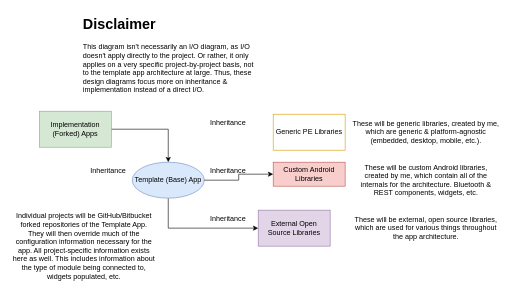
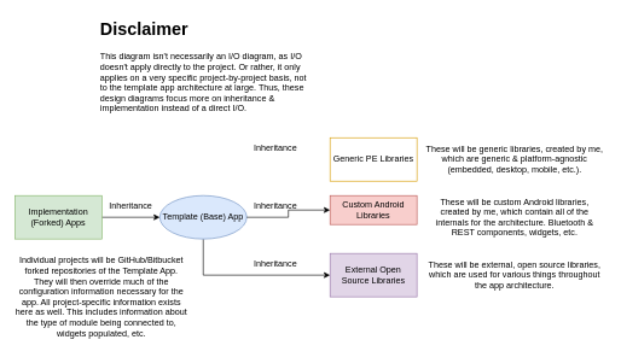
- <mxCell id="6" value="Implementation (Forked) Apps" style="rounded=0;whiteSpace=wrap;html=1;container=0;fillColor=#d5e8d4;strokeColor=#82b366;" vertex="1" parent="2"><mxGeometry x="45" y="165" width="120" height="60" as="geometry" /></mxCell>
+ <mxCell id="6" value="Implementation (Forked) Apps" style="rounded=0;whiteSpace=wrap;html=1;container=0;fillColor=#d5e8d4;strokeColor=#82b366;" vertex="1" parent="2"><mxGeometry y="250" width="120" height="60" as="geometry" /></mxCell>
- <mxCell id="12" value="External Open Source Libraries" style="rounded=0;whiteSpace=wrap;html=1;container=0;fillColor=#e1d5e7;strokeColor=#9673a6;" vertex="1" parent="2"><mxGeometry x="410" y="330" width="120" height="60" as="geometry" /></mxCell>
+ <mxCell id="12" value="External Open Source Libraries" style="rounded=0;whiteSpace=wrap;html=1;container=0;fillColor=#e1d5e7;strokeColor=#9673a6;" vertex="1" parent="2"><mxGeometry x="435" y="330" width="120" height="60" as="geometry" /></mxCell>
